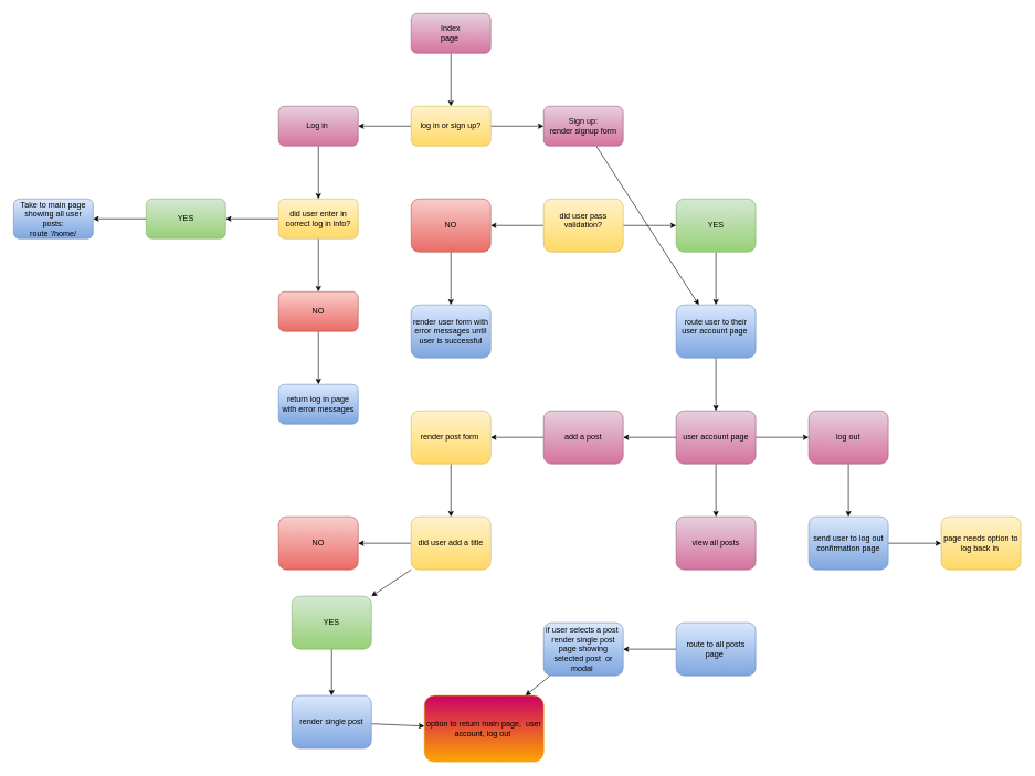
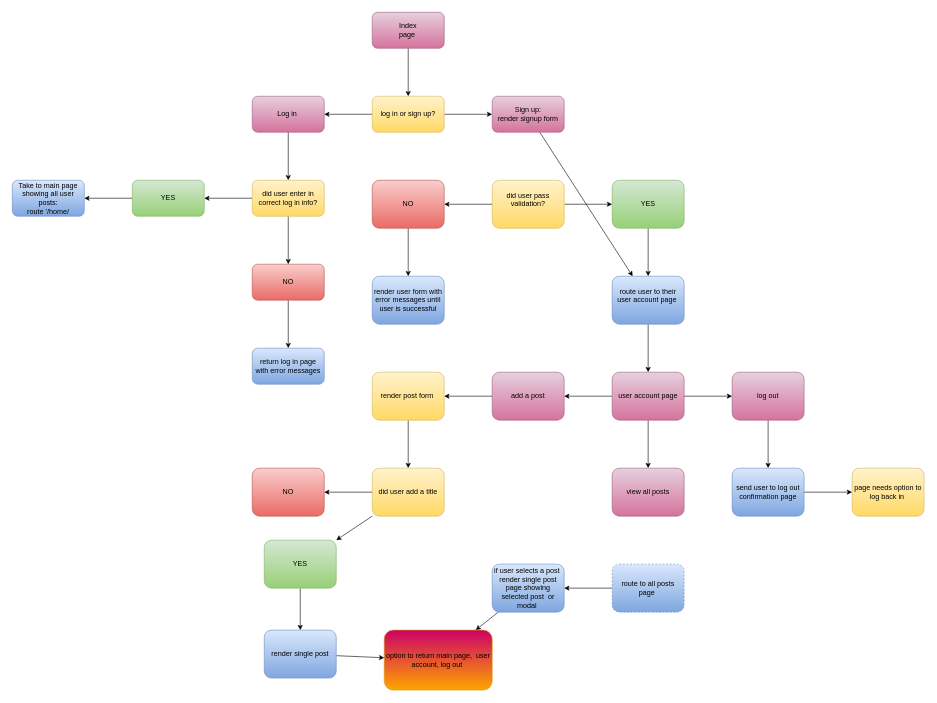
- <mxCell id="38" value="route to all posts page&amp;nbsp;" style="rounded=1;whiteSpace=wrap;html=1;fillColor=#dae8fc;strokeColor=#6c8ebf;gradientColor=#7ea6e0;" parent="1" vertex="1"><mxGeometry x="1020" y="940" width="120" height="80" as="geometry" /></mxCell>
+ <mxCell id="38" value="route to all posts page&amp;nbsp;" style="rounded=1;whiteSpace=wrap;html=1;fillColor=#dae8fc;strokeColor=#6c8ebf;gradientColor=#7ea6e0;dashed=1;" parent="1" vertex="1"><mxGeometry x="1020" y="940" width="120" height="80" as="geometry" /></mxCell>
